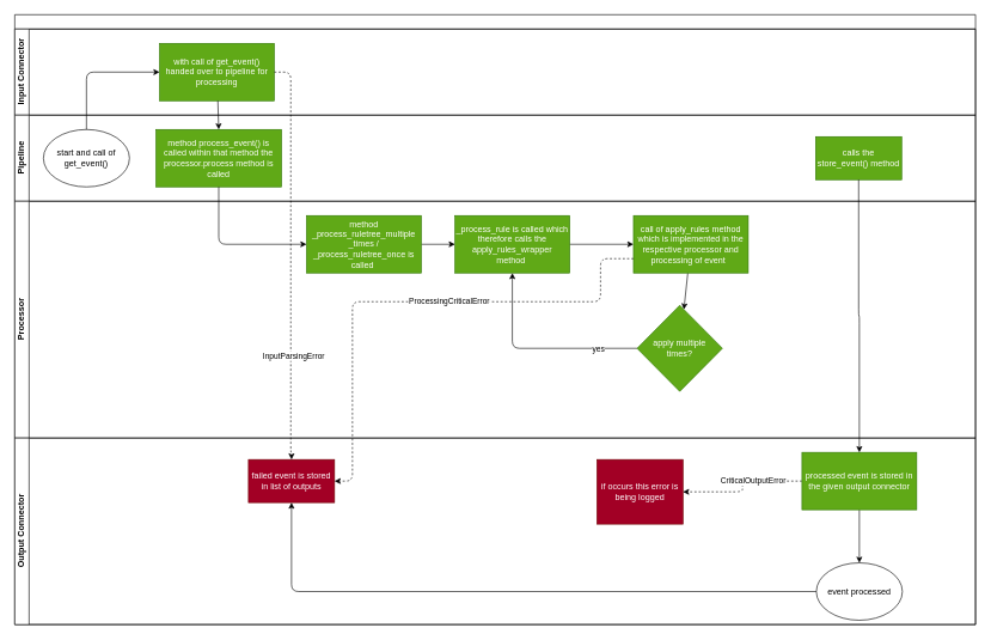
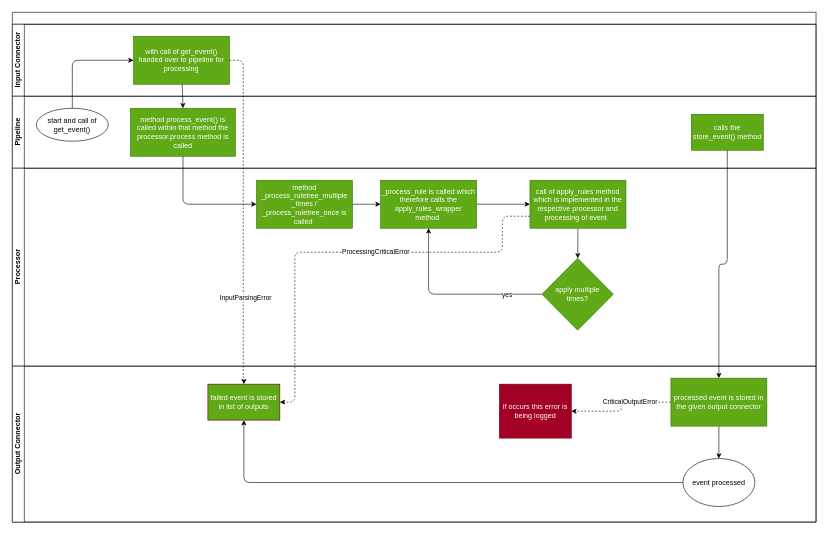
- <mxCell id="7" value="start and call of get_event()" style="ellipse;whiteSpace=wrap;html=1;" parent="5" vertex="1"><mxGeometry x="40" y="20" width="120" height="80" as="geometry" /></mxCell>
+ <mxCell id="7" value="start and call of get_event()" style="ellipse;whiteSpace=wrap;html=1;" parent="5" vertex="1"><mxGeometry x="40" y="20" width="120" height="55" as="geometry" /></mxCell>
- <mxCell id="8" value="calls the store_event() method" style="rounded=0;whiteSpace=wrap;html=1;fillColor=#60a917;fontColor=#ffffff;strokeColor=#2D7600;" parent="5" vertex="1"><mxGeometry x="1117" y="30" width="120" height="60" as="geometry" /></mxCell>
+ <mxCell id="8" value="calls the store_event() method" style="rounded=0;whiteSpace=wrap;html=1;fillColor=#60a917;fontColor=#ffffff;strokeColor=#2D7600;" parent="5" vertex="1"><mxGeometry x="1132" y="30" width="120" height="60" as="geometry" /></mxCell>
- <mxCell id="18" value="apply multiple &lt;br&gt;times?" style="rhombus;whiteSpace=wrap;html=1;rounded=0;fillColor=#60a917;fontColor=#ffffff;strokeColor=#2D7600;" parent="9" vertex="1"><mxGeometry x="868" y="145" width="119" height="120" as="geometry" /></mxCell>
+ <mxCell id="18" value="apply multiple &lt;br&gt;times?" style="rhombus;whiteSpace=wrap;html=1;rounded=0;fillColor=#60a917;fontColor=#ffffff;strokeColor=#2D7600;" parent="9" vertex="1"><mxGeometry x="883" y="150" width="119" height="120" as="geometry" /></mxCell>
- <mxCell id="24" value="failed event is stored in list of outputs" style="whiteSpace=wrap;html=1;fillColor=#a20025;strokeColor=#6F0000;fontColor=#ffffff;" parent="19" vertex="1"><mxGeometry x="326" y="30" width="120" height="60" as="geometry" /></mxCell>
+ <mxCell id="24" value="failed event is stored in list of outputs" style="whiteSpace=wrap;html=1;fillColor=#60a917;strokeColor=#6F0000;fontColor=#ffffff;" parent="19" vertex="1"><mxGeometry x="326" y="30" width="120" height="60" as="geometry" /></mxCell>
- <mxCell id="25" value="event processed" style="ellipse;whiteSpace=wrap;html=1;" parent="19" vertex="1"><mxGeometry x="1118" y="174" width="120" height="80" as="geometry" /></mxCell>
+ <mxCell id="25" value="event processed" style="ellipse;whiteSpace=wrap;html=1;" parent="19" vertex="1"><mxGeometry x="1118" y="154" width="120" height="80" as="geometry" /></mxCell>
